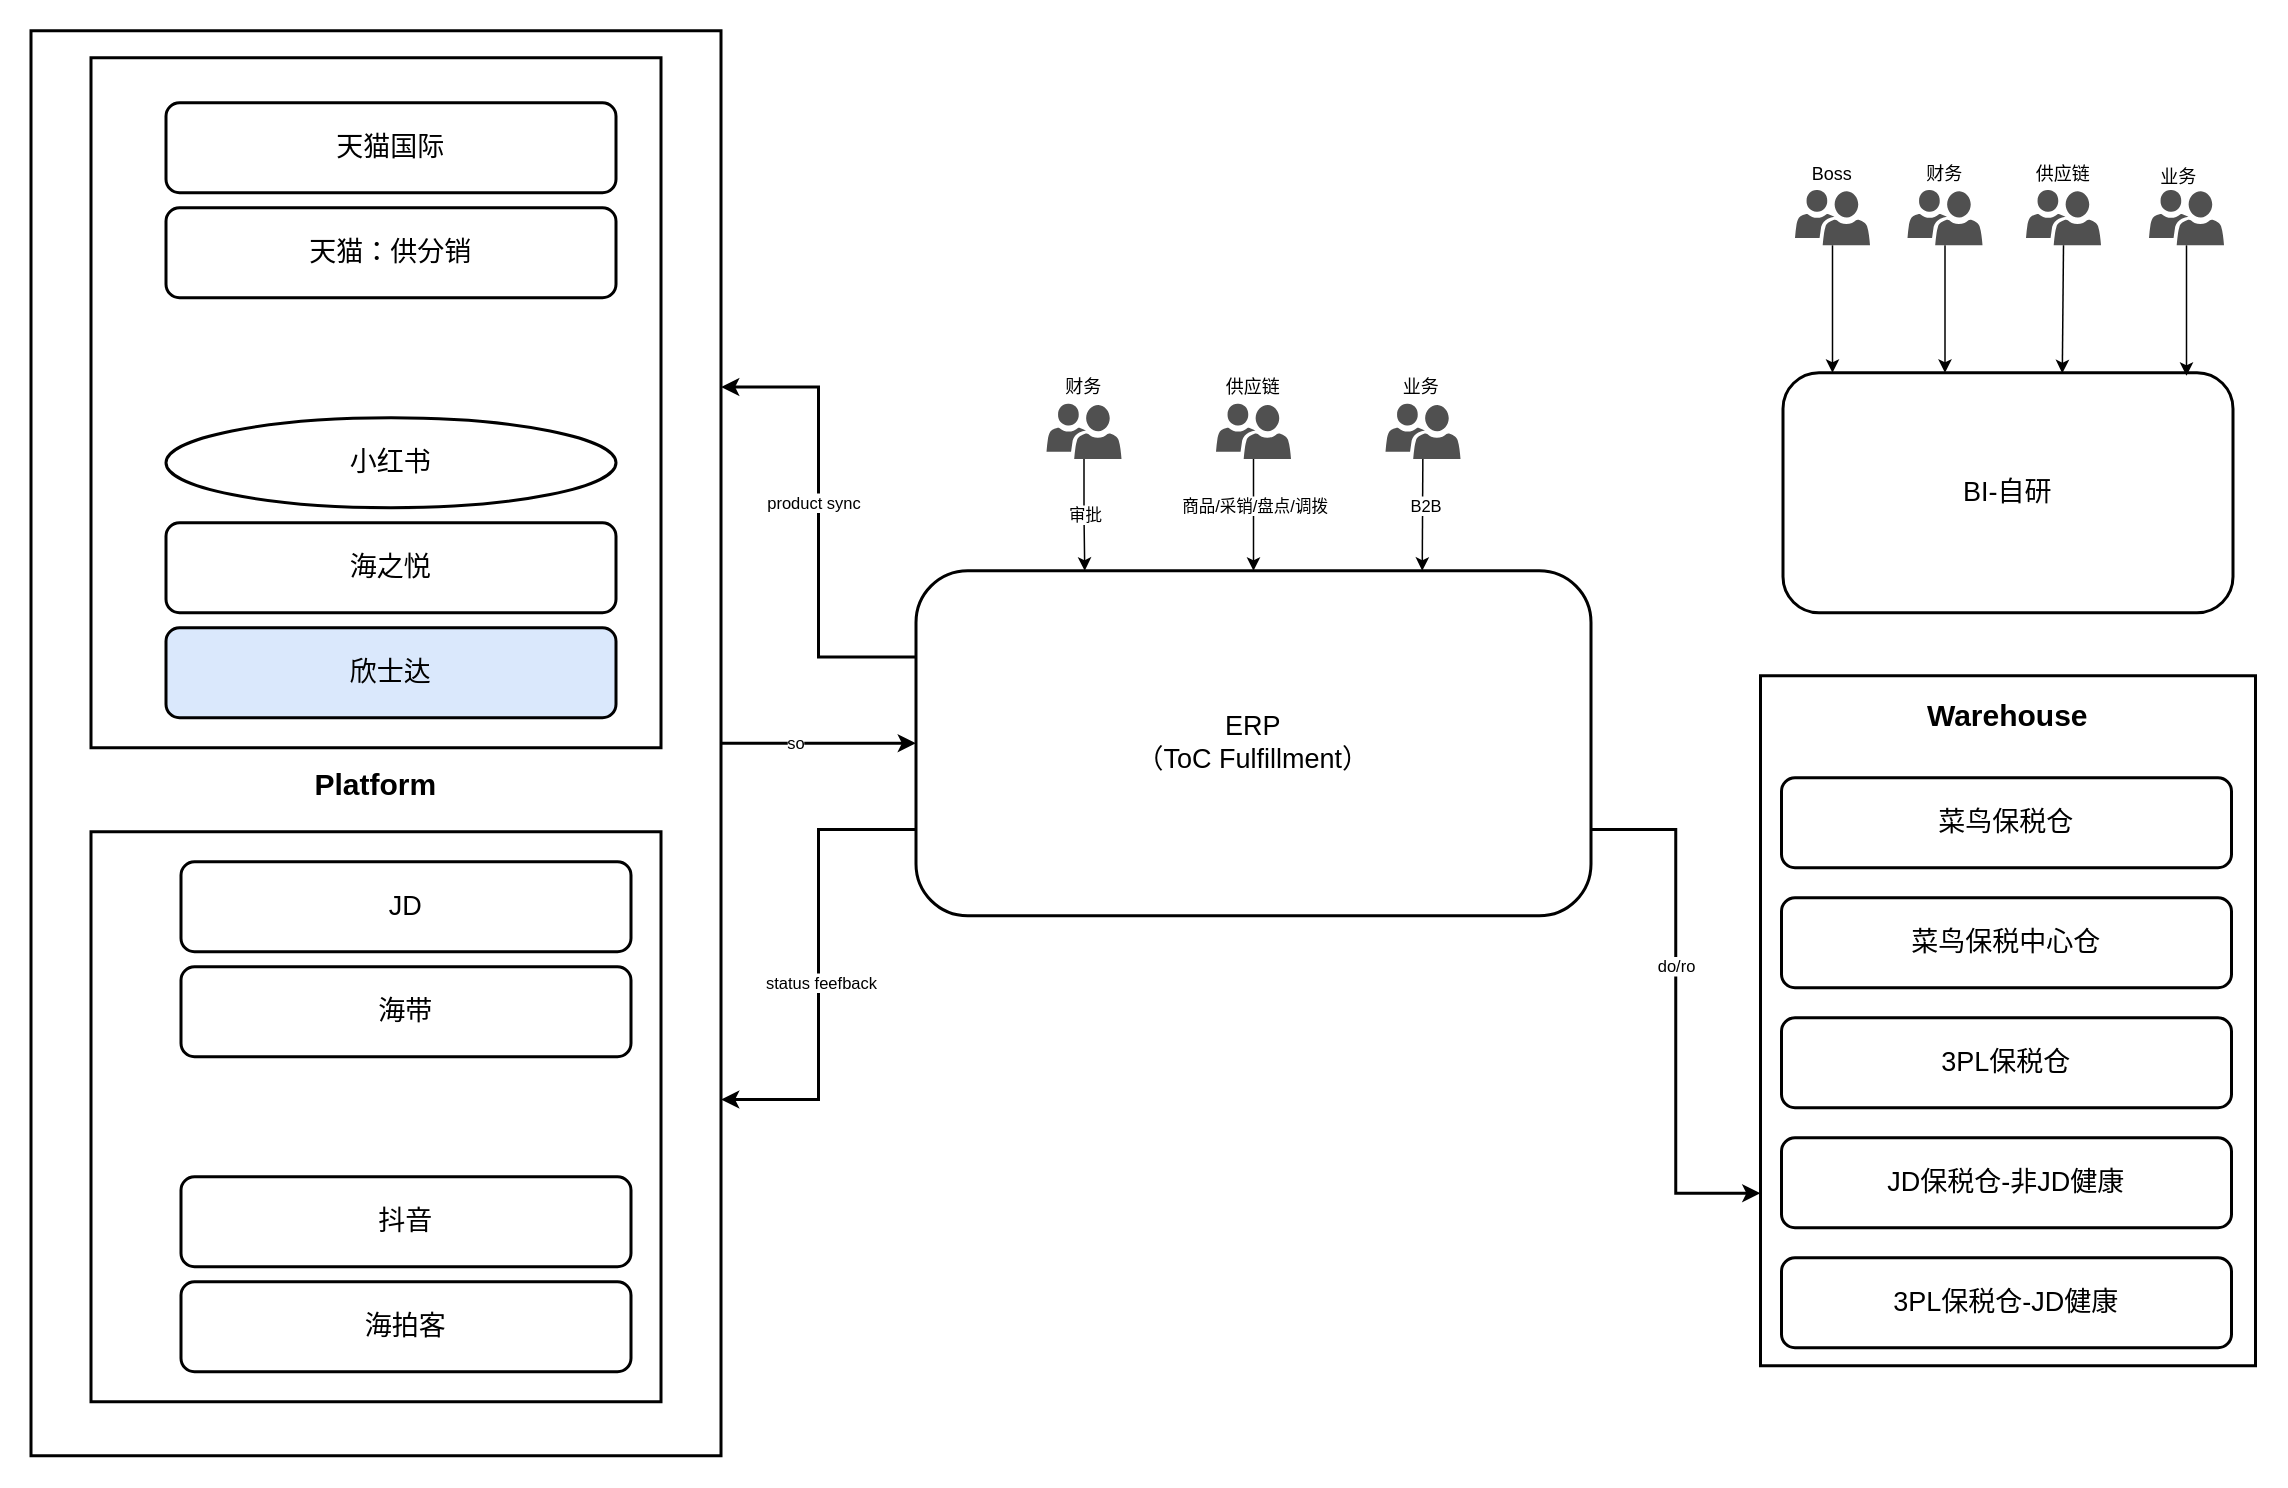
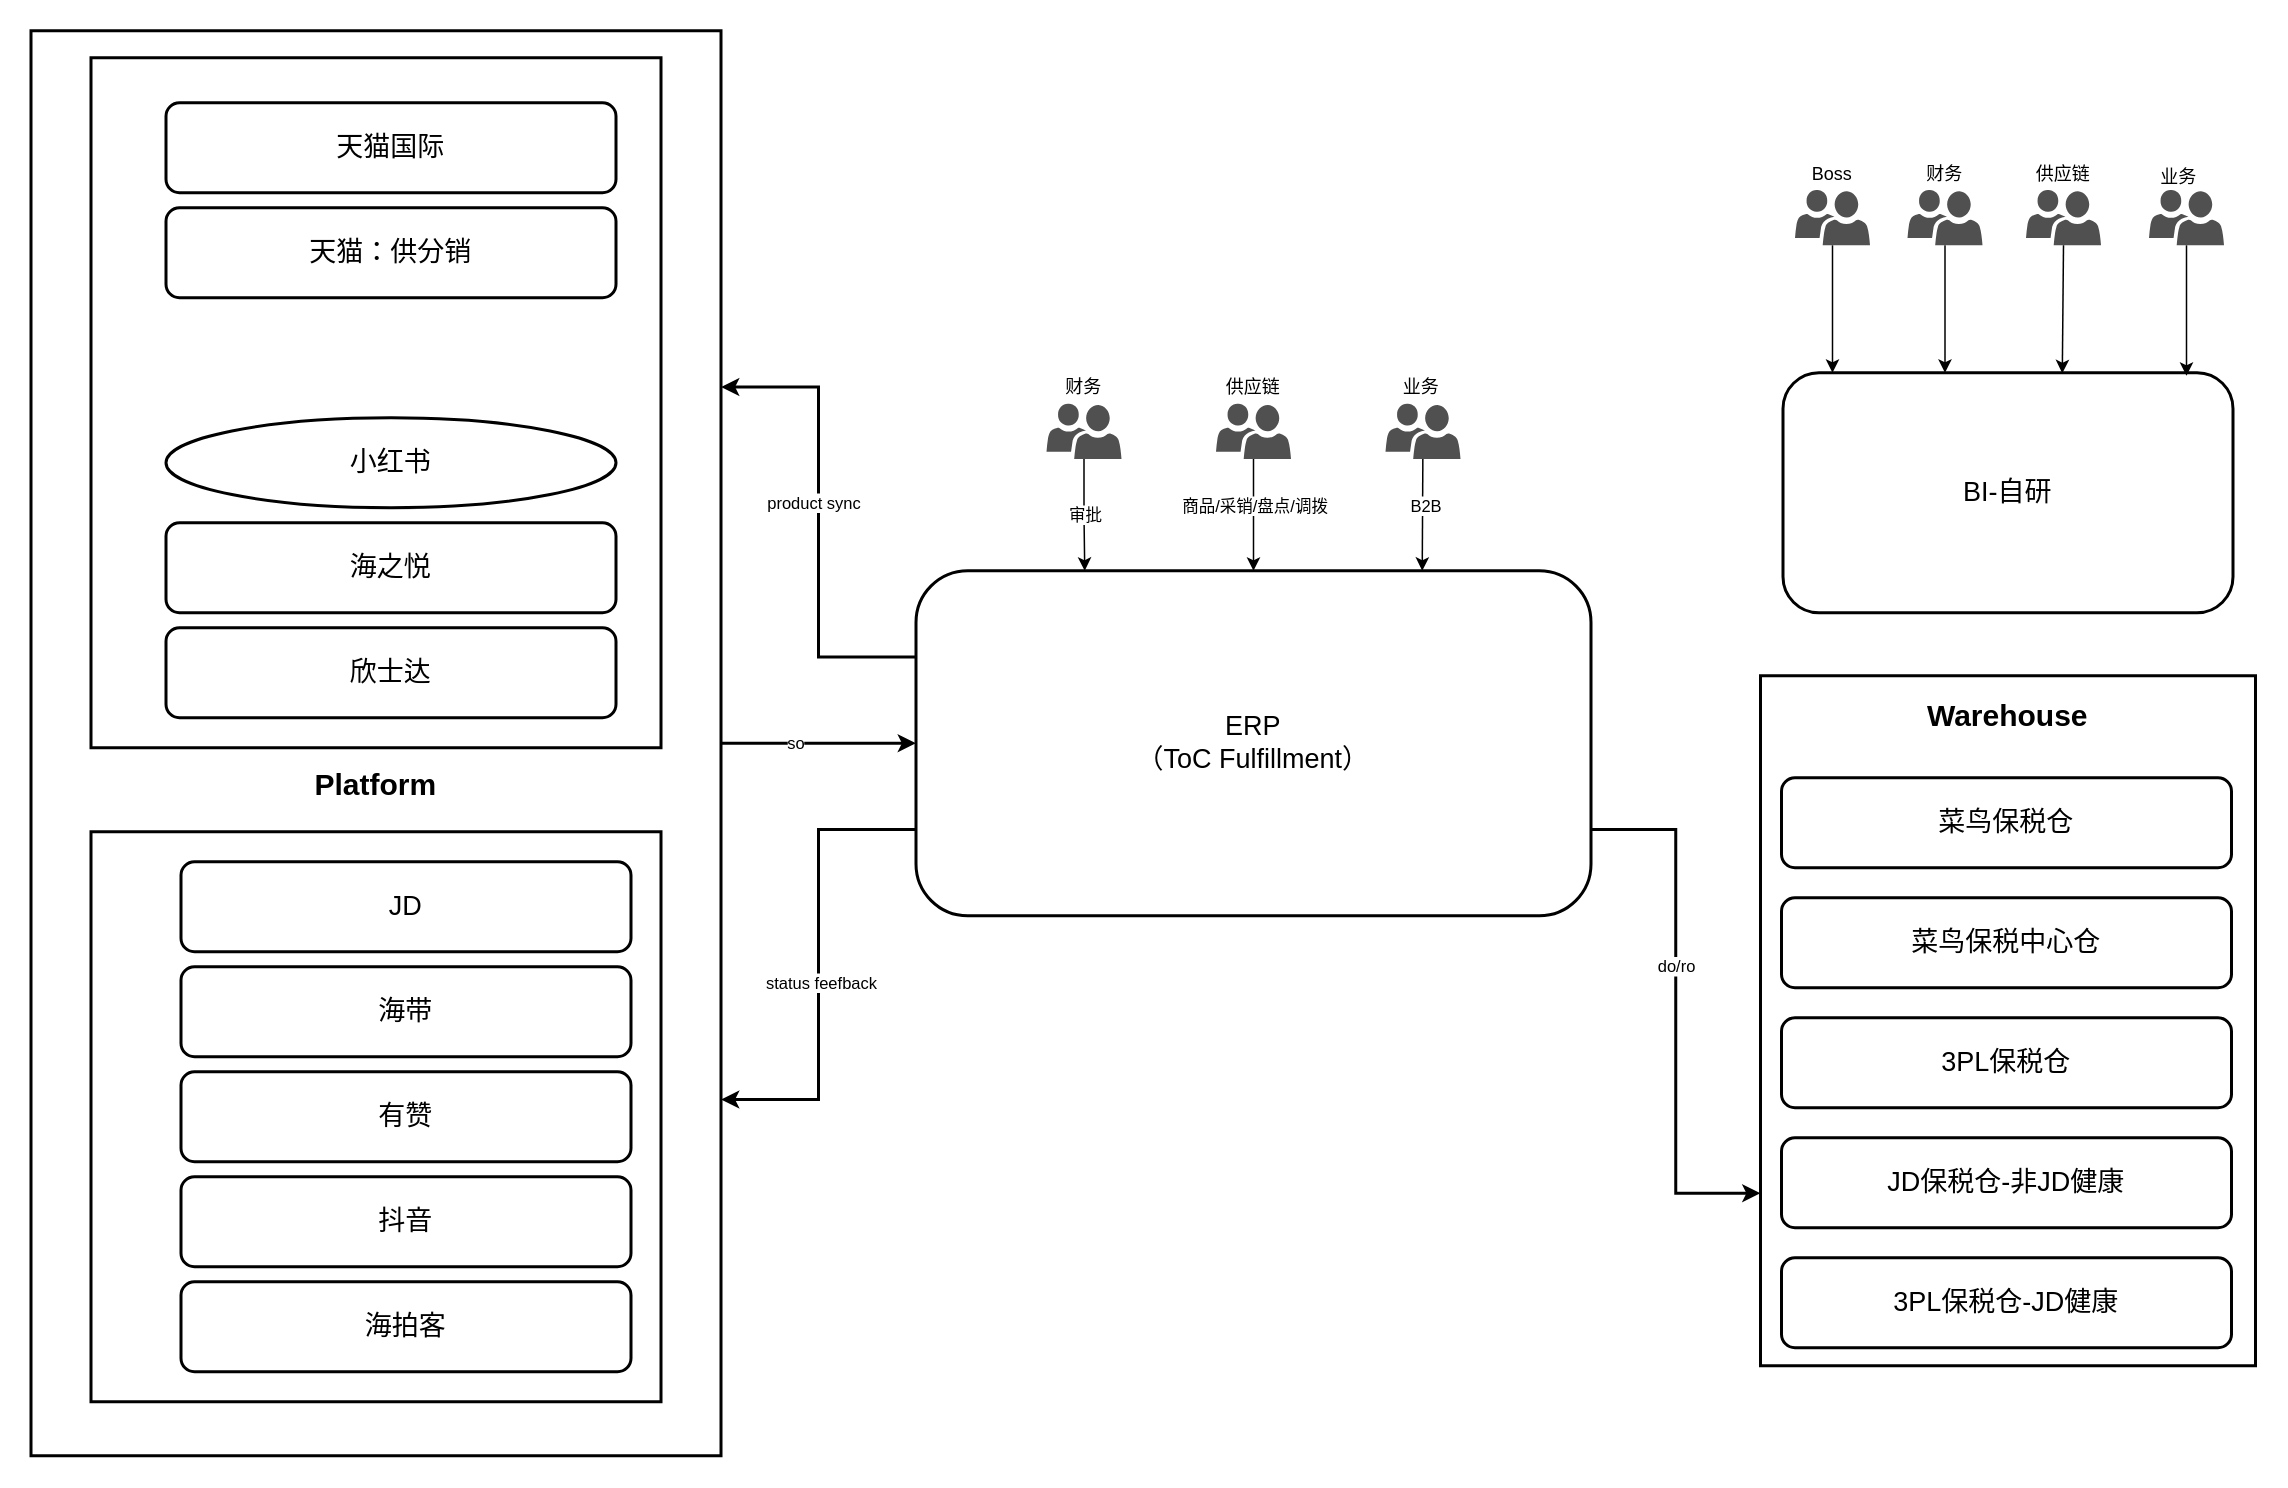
- <mxCell id="31" value="欣士达" style="rounded=1;whiteSpace=wrap;html=1;strokeWidth=2;fontSize=18;fillColor=#dae8fc;" vertex="1" parent="1"><mxGeometry x="110" y="418" width="300" height="60" as="geometry" /></mxCell>
+ <mxCell id="31" value="欣士达" style="rounded=1;whiteSpace=wrap;html=1;strokeWidth=2;fontSize=18;" vertex="1" parent="1"><mxGeometry x="110" y="418" width="300" height="60" as="geometry" /></mxCell>
+ <mxCell id="34" value="有赞" style="rounded=1;whiteSpace=wrap;html=1;strokeWidth=2;fontSize=18;" vertex="1" parent="1"><mxGeometry x="120" y="714" width="300" height="60" as="geometry" /></mxCell>
